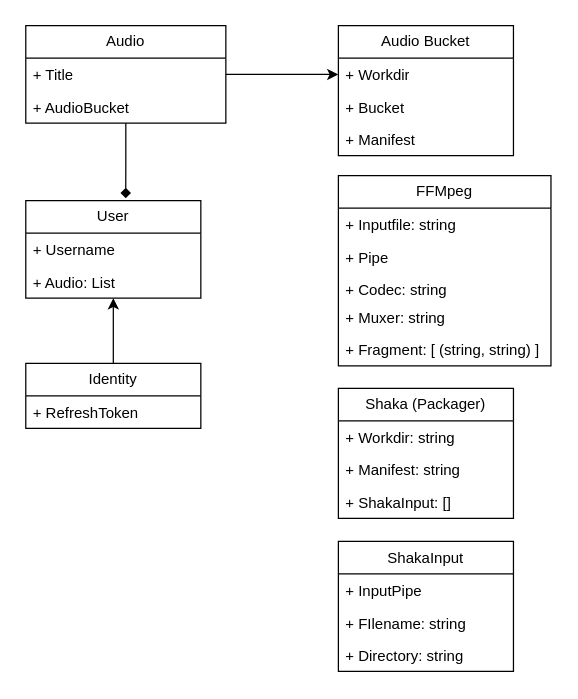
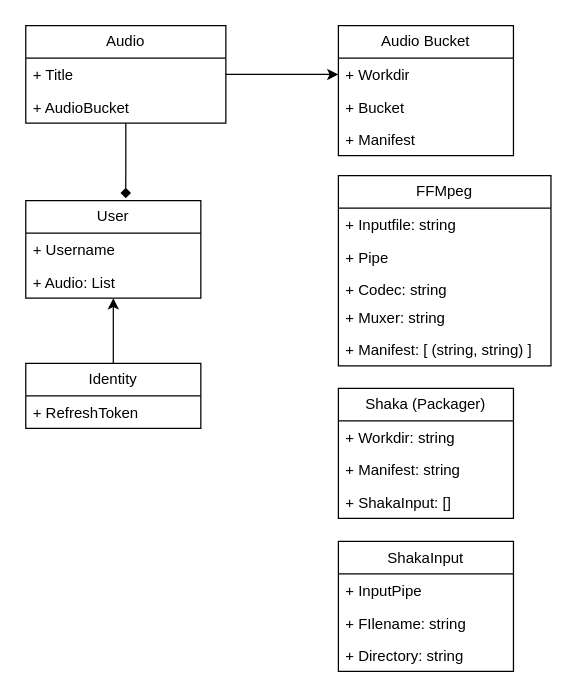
- <mxCell id="19" value="+ Fragment: [ (string, string) ]" style="text;strokeColor=none;fillColor=none;align=left;verticalAlign=top;spacingLeft=4;spacingRight=4;overflow=hidden;rotatable=0;points=[[0,0.5],[1,0.5]];portConstraint=eastwest;whiteSpace=wrap;html=1;" vertex="1" parent="14"><mxGeometry y="126" width="170" height="26" as="geometry" /></mxCell>
+ <mxCell id="19" value="+ Manifest: [ (string, string) ]" style="text;strokeColor=none;fillColor=none;align=left;verticalAlign=top;spacingLeft=4;spacingRight=4;overflow=hidden;rotatable=0;points=[[0,0.5],[1,0.5]];portConstraint=eastwest;whiteSpace=wrap;html=1;" vertex="1" parent="14"><mxGeometry y="126" width="170" height="26" as="geometry" /></mxCell>
